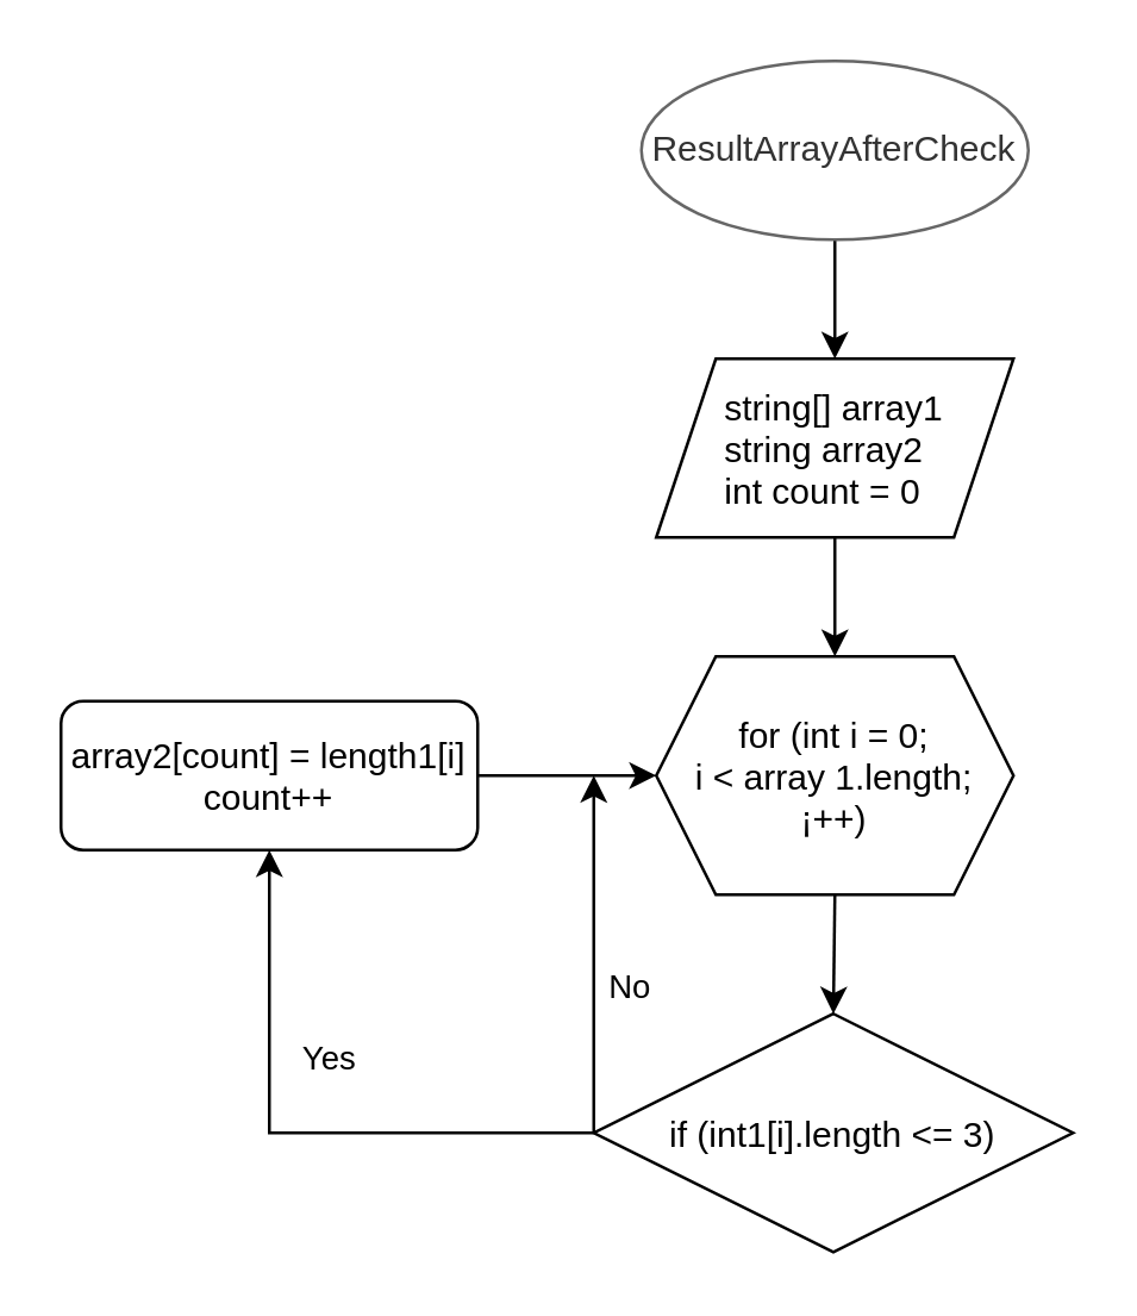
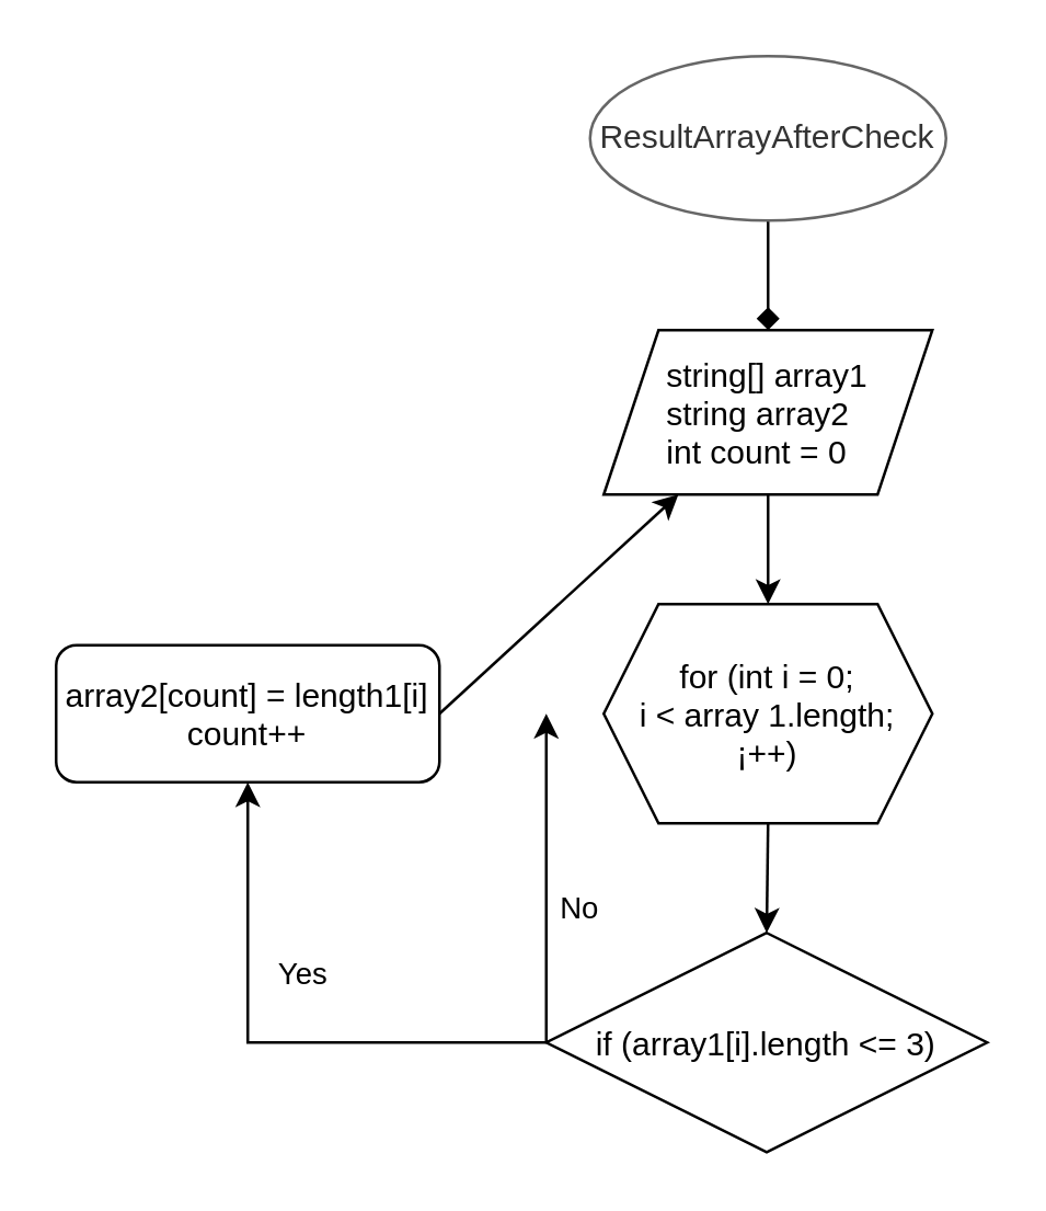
- <mxCell id="2" style="edgeStyle=none;rounded=0;html=1;exitX=0.5;exitY=1;exitDx=0;exitDy=0;entryX=0.5;entryY=0;entryDx=0;entryDy=0;fontColor=#FFFFFF;strokeColor=#000000;" edge="1" parent="1" source="3" target="5"><mxGeometry relative="1" as="geometry" /></mxCell>
+ <mxCell id="2" style="edgeStyle=none;rounded=0;html=1;exitX=0.5;exitY=1;exitDx=0;exitDy=0;entryX=0.5;entryY=0;entryDx=0;entryDy=0;fontColor=#FFFFFF;strokeColor=#000000;endArrow=diamond;" edge="1" parent="1" source="3" target="5"><mxGeometry relative="1" as="geometry" /></mxCell>
- <mxCell id="12" style="edgeStyle=none;html=1;exitX=1;exitY=0.5;exitDx=0;exitDy=0;fontColor=#FFFFFF;entryX=0;entryY=0.5;entryDx=0;entryDy=0;strokeColor=#000000;" edge="1" parent="1" source="13" target="7"><mxGeometry relative="1" as="geometry"><mxPoint x="220" y="255" as="targetPoint" /></mxGeometry></mxCell>
+ <mxCell id="12" style="edgeStyle=none;html=1;exitX=1;exitY=0.5;exitDx=0;exitDy=0;fontColor=#FFFFFF;strokeColor=#000000;" edge="1" parent="1" source="13" target="5"><mxGeometry relative="1" as="geometry"><mxPoint x="220" y="255" as="targetPoint" /></mxGeometry></mxCell>
- <mxCell id="11" value="&lt;p style=&quot;margin: 0px; font-variant-numeric: normal; font-variant-east-asian: normal; font-stretch: normal; line-height: normal; text-align: start;&quot; class=&quot;p1&quot;&gt;if (int1[i].length &amp;lt;= 3)&lt;/p&gt;" style="rhombus;whiteSpace=wrap;html=1;fontColor=#000000;fillColor=none;strokeColor=#000000;" vertex="1" parent="1"><mxGeometry x="199" y="340" width="161" height="80" as="geometry" /></mxCell>
+ <mxCell id="11" value="&lt;p style=&quot;margin: 0px; font-variant-numeric: normal; font-variant-east-asian: normal; font-stretch: normal; line-height: normal; text-align: start;&quot; class=&quot;p1&quot;&gt;if (array1[i].length &amp;lt;= 3)&lt;/p&gt;" style="rhombus;whiteSpace=wrap;html=1;fontColor=#000000;fillColor=none;strokeColor=#000000;" vertex="1" parent="1"><mxGeometry x="199" y="340" width="161" height="80" as="geometry" /></mxCell>
